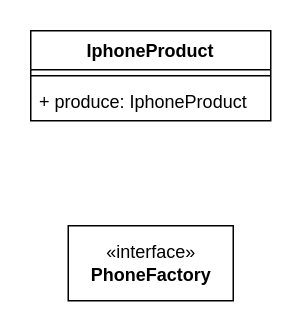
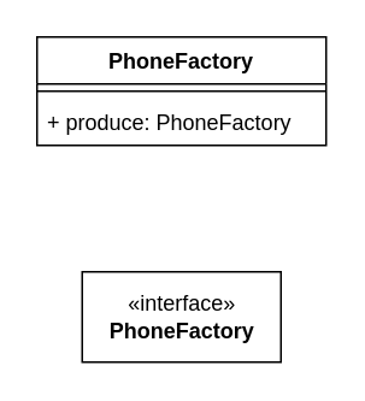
- <mxCell id="2" value="IphoneProduct" style="swimlane;fontStyle=1;align=center;verticalAlign=top;childLayout=stackLayout;horizontal=1;startSize=26;horizontalStack=0;resizeParent=1;resizeParentMax=0;resizeLast=0;collapsible=1;marginBottom=0;" vertex="1" parent="1"><mxGeometry x="20" y="20" width="160" height="60" as="geometry" /></mxCell>
+ <mxCell id="2" value="PhoneFactory" style="swimlane;fontStyle=1;align=center;verticalAlign=top;childLayout=stackLayout;horizontal=1;startSize=26;horizontalStack=0;resizeParent=1;resizeParentMax=0;resizeLast=0;collapsible=1;marginBottom=0;" vertex="1" parent="1"><mxGeometry x="20" y="20" width="160" height="60" as="geometry" /></mxCell>
- <mxCell id="4" value="+ produce: IphoneProduct&#10;" style="text;strokeColor=none;fillColor=none;align=left;verticalAlign=top;spacingLeft=4;spacingRight=4;overflow=hidden;rotatable=0;points=[[0,0.5],[1,0.5]];portConstraint=eastwest;" vertex="1" parent="2"><mxGeometry y="34" width="160" height="26" as="geometry" /></mxCell>
+ <mxCell id="4" value="+ produce: PhoneFactory&#10;" style="text;strokeColor=none;fillColor=none;align=left;verticalAlign=top;spacingLeft=4;spacingRight=4;overflow=hidden;rotatable=0;points=[[0,0.5],[1,0.5]];portConstraint=eastwest;" vertex="1" parent="2"><mxGeometry y="34" width="160" height="26" as="geometry" /></mxCell>
